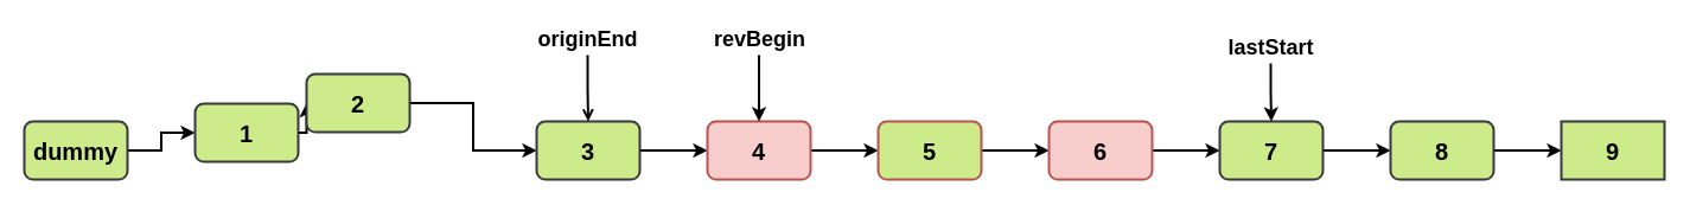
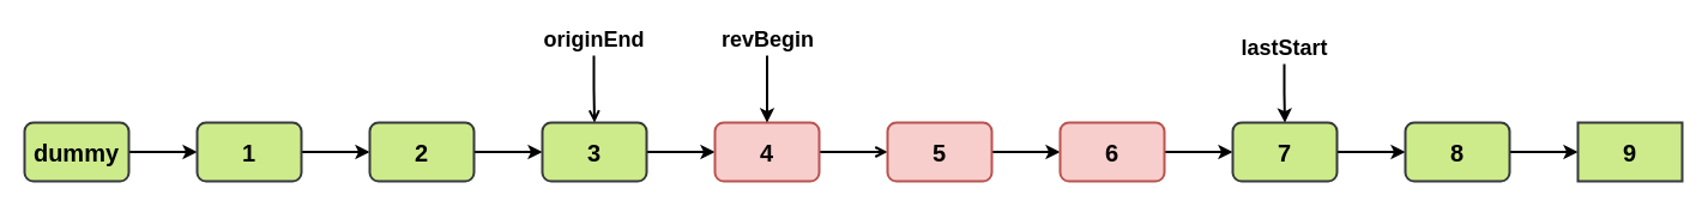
- <mxCell id="7" value="2" style="rounded=1;whiteSpace=wrap;html=1;strokeWidth=2;fontSize=20;fontStyle=1;fillColor=#cdeb8b;strokeColor=#36393d;" vertex="1" parent="1"><mxGeometry x="258" y="62" width="87" height="49" as="geometry" /></mxCell>
+ <mxCell id="7" value="2" style="rounded=1;whiteSpace=wrap;html=1;strokeWidth=2;fontSize=20;fontStyle=1;fillColor=#cdeb8b;strokeColor=#36393d;" vertex="1" parent="1"><mxGeometry x="308" y="102" width="87" height="49" as="geometry" /></mxCell>
- <mxCell id="5" value="1" style="rounded=1;whiteSpace=wrap;html=1;strokeWidth=2;fontSize=20;fontStyle=1;fillColor=#cdeb8b;strokeColor=#36393d;" vertex="1" parent="1"><mxGeometry x="164" y="87" width="87" height="49" as="geometry" /></mxCell>
+ <mxCell id="5" value="1" style="rounded=1;whiteSpace=wrap;html=1;strokeWidth=2;fontSize=20;fontStyle=1;fillColor=#cdeb8b;strokeColor=#36393d;" vertex="1" parent="1"><mxGeometry x="164" y="102" width="87" height="49" as="geometry" /></mxCell>
- <mxCell id="10" style="edgeStyle=orthogonalEdgeStyle;rounded=0;orthogonalLoop=1;jettySize=auto;html=1;exitX=1;exitY=0.5;exitDx=0;exitDy=0;entryX=0;entryY=0.5;entryDx=0;entryDy=0;strokeWidth=2;" edge="1" parent="1" source="11" target="13"><mxGeometry relative="1" as="geometry" /></mxCell>
+ <mxCell id="10" style="edgeStyle=orthogonalEdgeStyle;rounded=0;orthogonalLoop=1;jettySize=auto;html=1;exitX=1;exitY=0.5;exitDx=0;exitDy=0;entryX=0;entryY=0.5;entryDx=0;entryDy=0;strokeWidth=2;endArrow=open;" edge="1" parent="1" source="11" target="13"><mxGeometry relative="1" as="geometry" /></mxCell>
- <mxCell id="13" value="5" style="rounded=1;whiteSpace=wrap;html=1;strokeWidth=2;fontSize=20;fontStyle=1;fillColor=#cdeb8b;strokeColor=#b85450;" vertex="1" parent="1"><mxGeometry x="740" y="102" width="87" height="49" as="geometry" /></mxCell>
+ <mxCell id="13" value="5" style="rounded=1;whiteSpace=wrap;html=1;strokeWidth=2;fontSize=20;fontStyle=1;fillColor=#f8cecc;strokeColor=#b85450;" vertex="1" parent="1"><mxGeometry x="740" y="102" width="87" height="49" as="geometry" /></mxCell>
